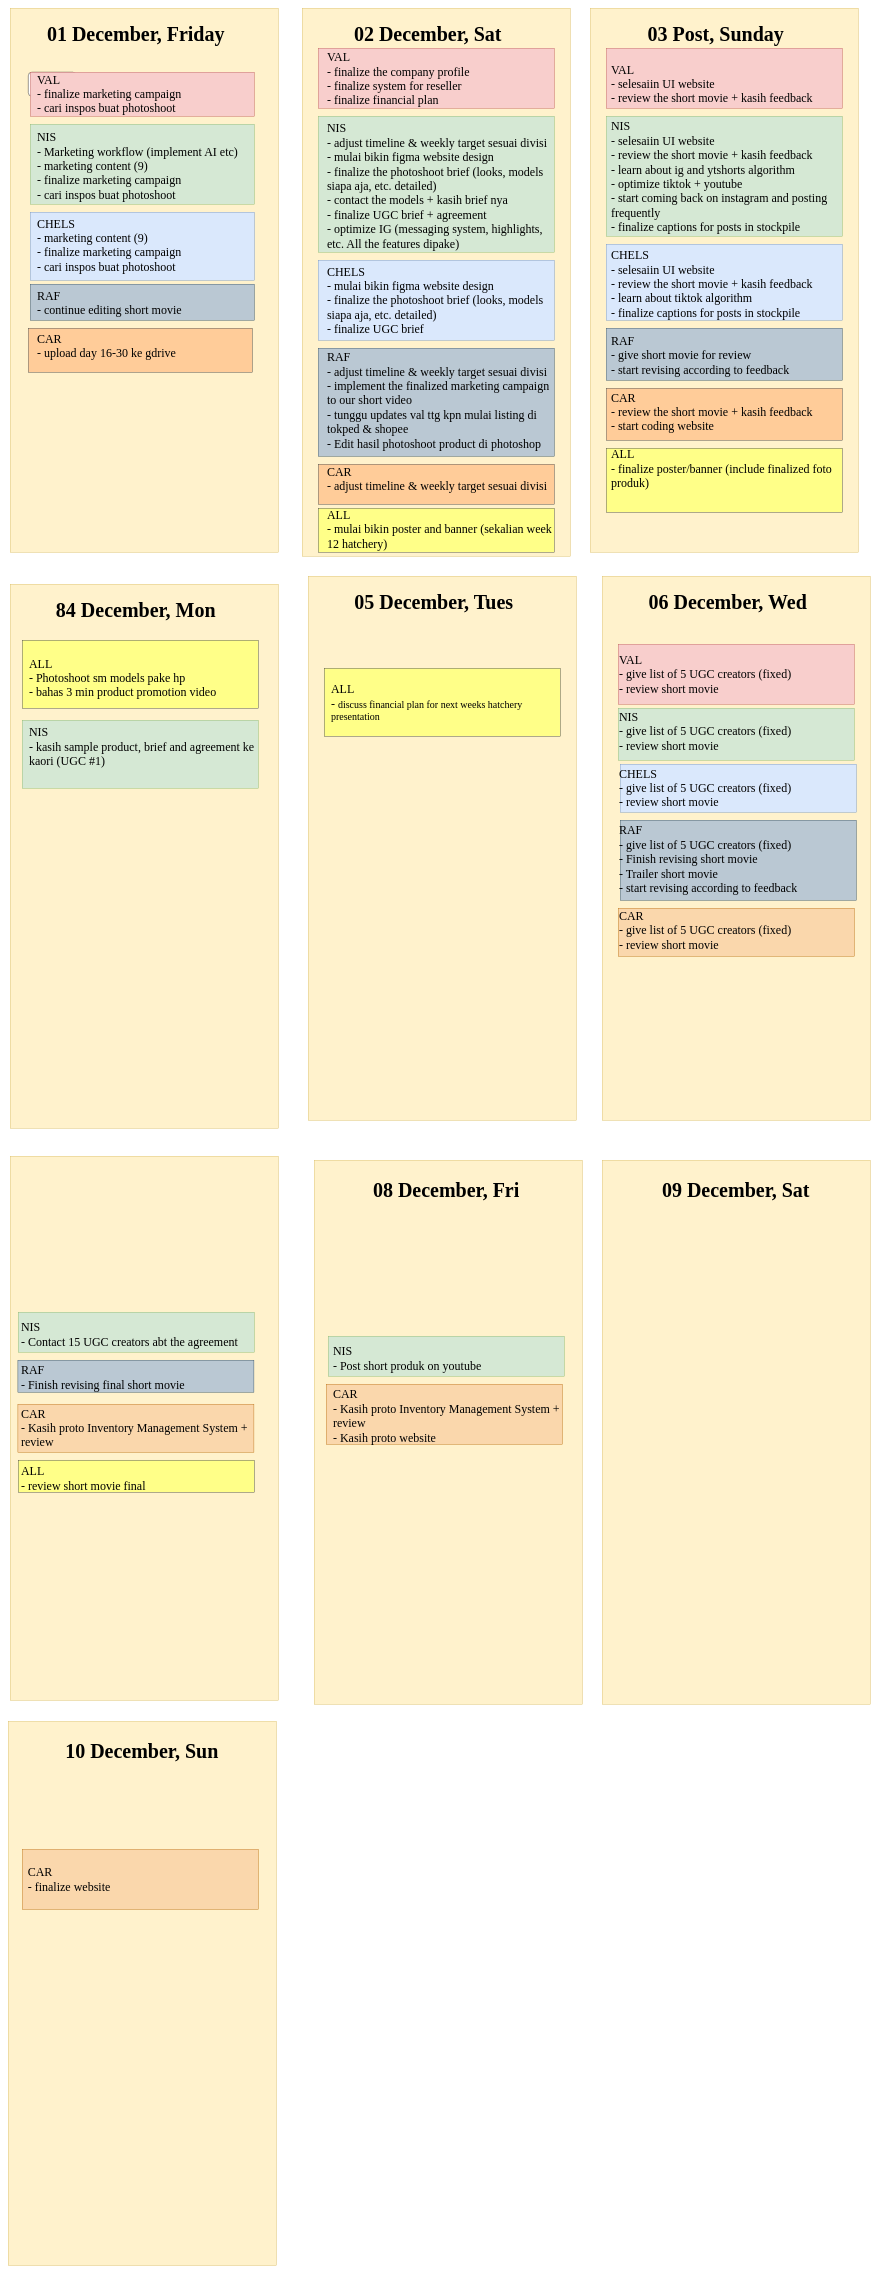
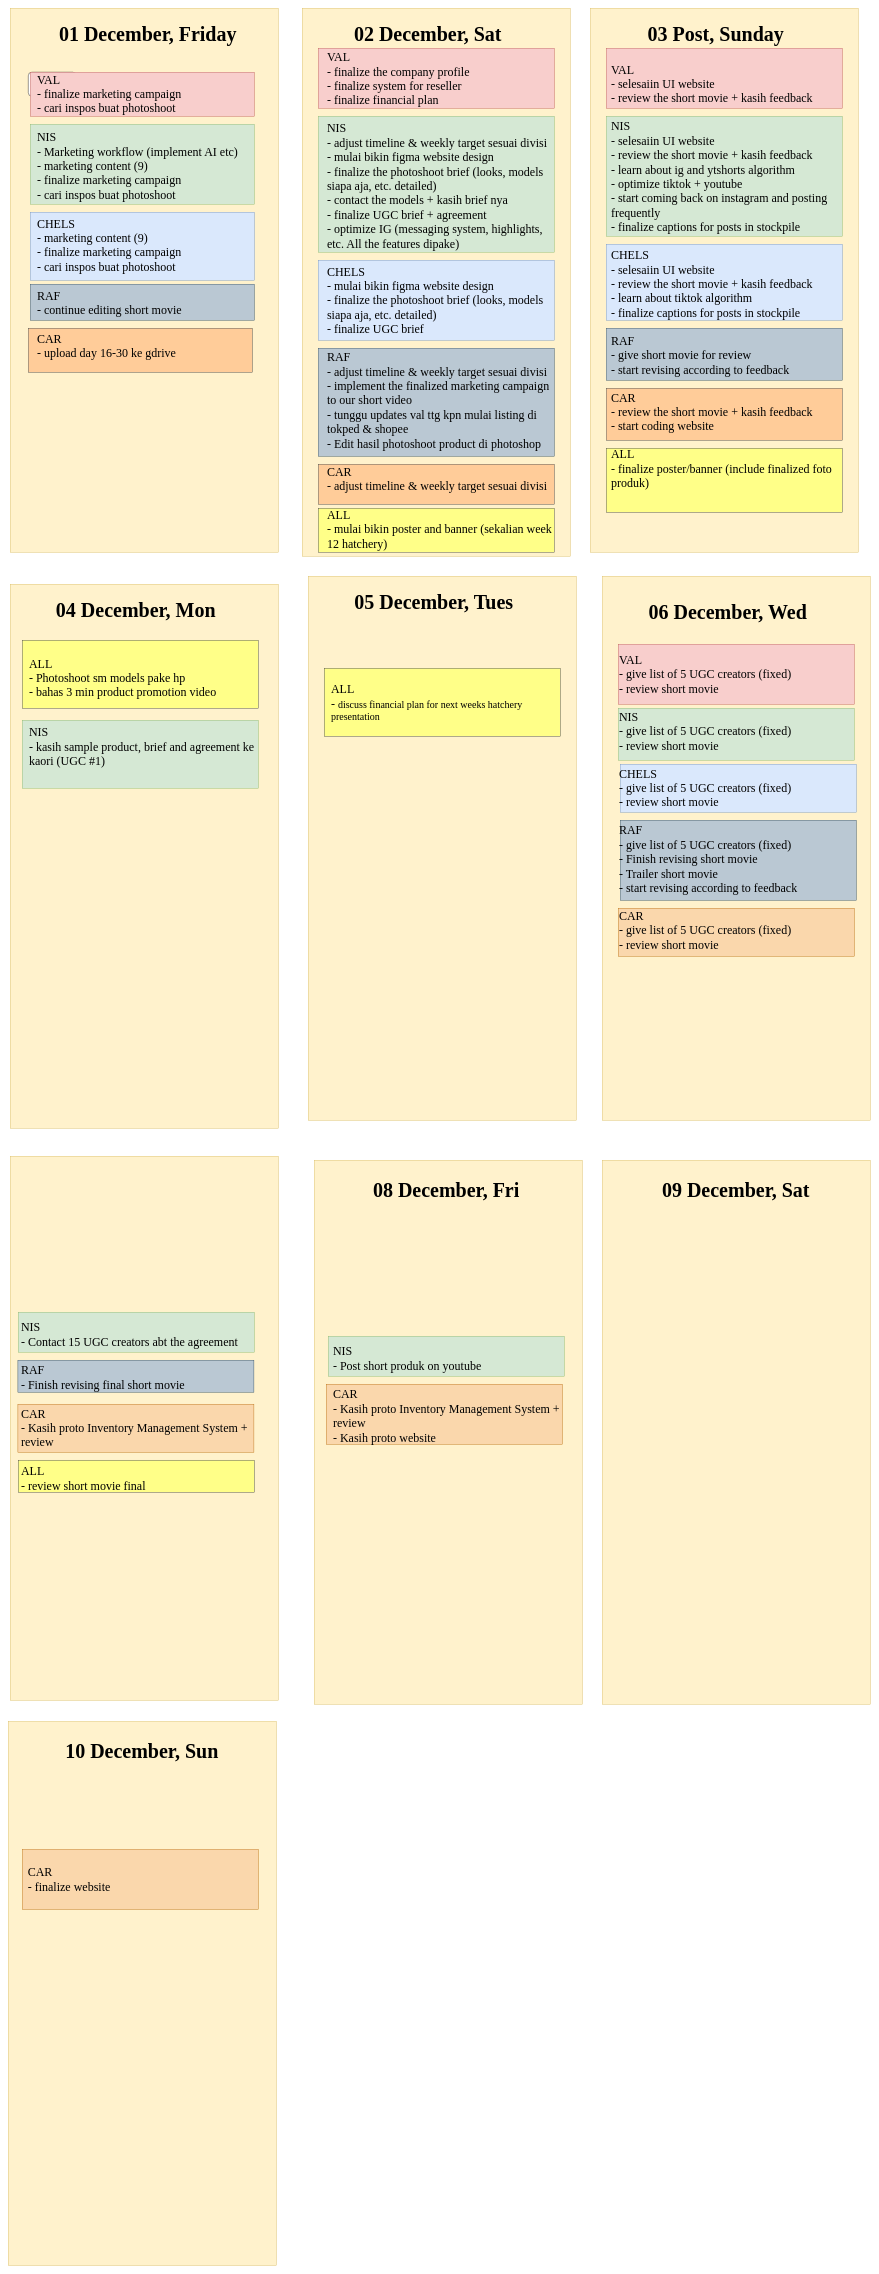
- <mxCell id="33" value="01 December, Friday" style="text;html=1;strokeColor=none;fillColor=none;align=center;verticalAlign=middle;whiteSpace=wrap;rounded=0;fontFamily=Times New Roman;fontSize=50;fontStyle=1" vertex="1" parent="1"><mxGeometry x="95" y="70" width="488" height="30" as="geometry" /></mxCell>
+ <mxCell id="33" value="01 December, Friday" style="text;html=1;strokeColor=none;fillColor=none;align=center;verticalAlign=middle;whiteSpace=wrap;rounded=0;fontFamily=Times New Roman;fontSize=50;fontStyle=1" vertex="1" parent="1"><mxGeometry x="125" y="70" width="488" height="30" as="geometry" /></mxCell>
- <mxCell id="43" value="06 December, Wed" style="text;html=1;strokeColor=none;fillColor=none;align=center;verticalAlign=middle;whiteSpace=wrap;rounded=0;fontFamily=Times New Roman;fontSize=50;fontStyle=1" vertex="1" parent="1"><mxGeometry x="1575" y="1490" width="488" height="30" as="geometry" /></mxCell>
+ <mxCell id="43" value="06 December, Wed" style="text;html=1;strokeColor=none;fillColor=none;align=center;verticalAlign=middle;whiteSpace=wrap;rounded=0;fontFamily=Times New Roman;fontSize=50;fontStyle=1" vertex="1" parent="1"><mxGeometry x="1575" y="1515" width="488" height="30" as="geometry" /></mxCell>
- <mxCell id="37" value="84 December, Mon" style="text;html=1;strokeColor=none;fillColor=none;align=center;verticalAlign=middle;whiteSpace=wrap;rounded=0;fontFamily=Times New Roman;fontSize=50;fontStyle=1" vertex="1" parent="1"><mxGeometry x="95" y="1510" width="488" height="30" as="geometry" /></mxCell>
+ <mxCell id="37" value="04 December, Mon" style="text;html=1;strokeColor=none;fillColor=none;align=center;verticalAlign=middle;whiteSpace=wrap;rounded=0;fontFamily=Times New Roman;fontSize=50;fontStyle=1" vertex="1" parent="1"><mxGeometry x="95" y="1510" width="488" height="30" as="geometry" /></mxCell>
